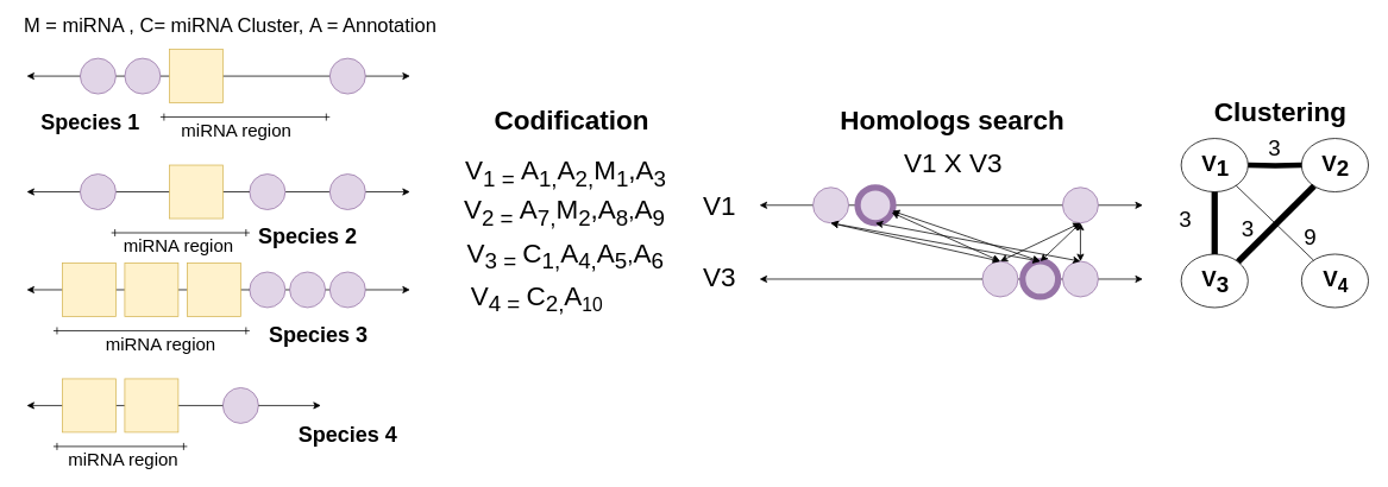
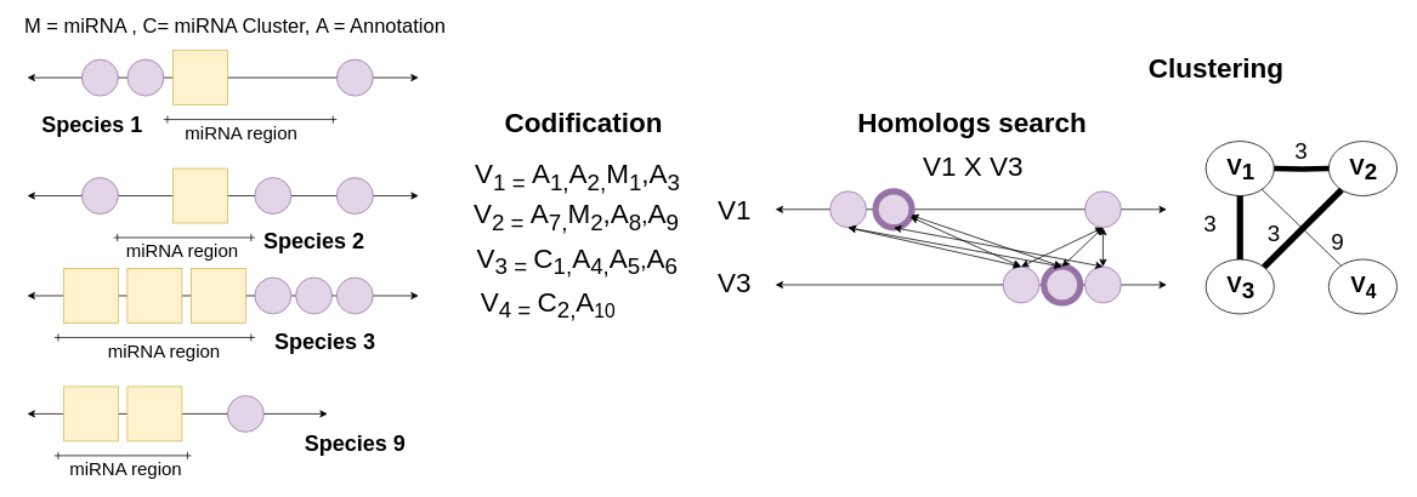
- <mxCell id="93" value="&lt;b&gt;Clustering&lt;/b&gt;" style="text;html=1;align=center;verticalAlign=middle;resizable=0;points=[];autosize=1;strokeColor=none;fillColor=none;fontSize=30;" vertex="1" parent="1"><mxGeometry x="1356" y="105" width="158" height="40" as="geometry" /></mxCell>
+ <mxCell id="93" value="&lt;b&gt;Clustering&lt;/b&gt;" style="text;html=1;align=center;verticalAlign=middle;resizable=0;points=[];autosize=1;strokeColor=none;fillColor=none;fontSize=30;" vertex="1" parent="1"><mxGeometry x="1256" y="55" width="158" height="40" as="geometry" /></mxCell>
- <mxCell id="46" value="&lt;b&gt;&lt;font style=&quot;font-size: 24px&quot;&gt;Species 4&lt;/font&gt;&lt;/b&gt;" style="text;html=1;align=center;verticalAlign=middle;resizable=0;points=[];autosize=1;" parent="1" vertex="1"><mxGeometry x="324" y="478" width="130" height="20" as="geometry" /></mxCell>
+ <mxCell id="46" value="&lt;b&gt;&lt;font style=&quot;font-size: 24px&quot;&gt;Species 9&lt;/font&gt;&lt;/b&gt;" style="text;html=1;align=center;verticalAlign=middle;resizable=0;points=[];autosize=1;" parent="1" vertex="1"><mxGeometry x="324" y="478" width="130" height="20" as="geometry" /></mxCell>
